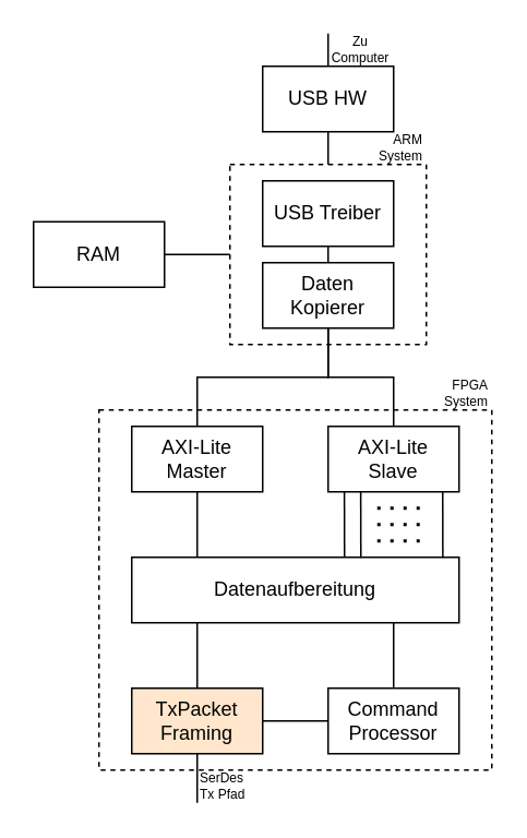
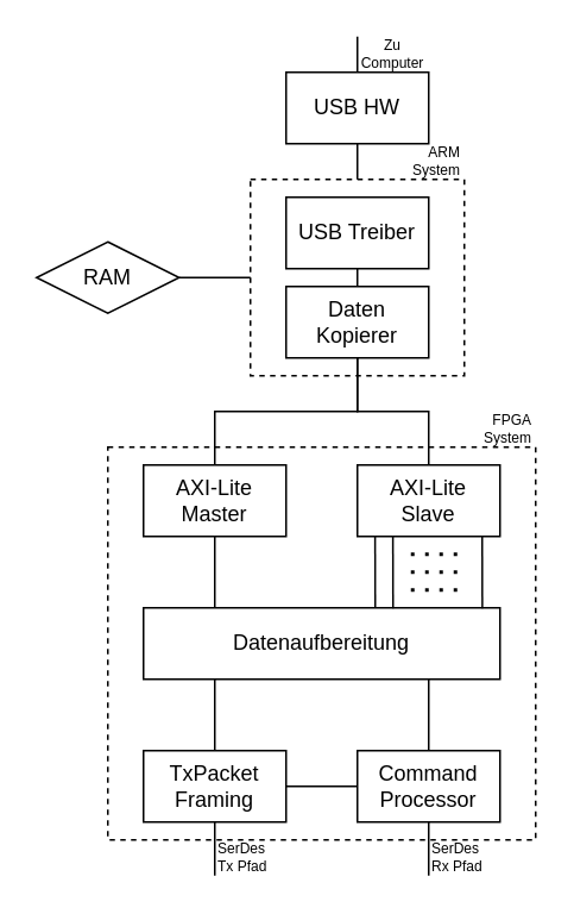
- <mxCell id="12" value="RAM" style="rounded=0;whiteSpace=wrap;html=1;" parent="1" vertex="1"><mxGeometry x="20" y="135" width="80" height="40" as="geometry" /></mxCell>
+ <mxCell id="12" value="RAM" style="rhombus;whiteSpace=wrap;html=1;" parent="1" vertex="1"><mxGeometry x="20" y="135" width="80" height="40" as="geometry" /></mxCell>
- <mxCell id="27" value="TxPacket&lt;br&gt;Framing" style="rounded=0;whiteSpace=wrap;html=1;fillColor=#ffe6cc;" parent="1" vertex="1"><mxGeometry x="80" y="420" width="80" height="40" as="geometry" /></mxCell>
+ <mxCell id="27" value="TxPacket&lt;br&gt;Framing" style="rounded=0;whiteSpace=wrap;html=1;" parent="1" vertex="1"><mxGeometry x="80" y="420" width="80" height="40" as="geometry" /></mxCell>
+ <mxCell id="29" style="edgeStyle=orthogonalEdgeStyle;rounded=0;orthogonalLoop=1;jettySize=auto;html=1;exitX=0.5;exitY=1;exitDx=0;exitDy=0;endArrow=none;endFill=0;entryX=0;entryY=1;entryDx=0;entryDy=0;" parent="1" source="30" target="31" edge="1"><mxGeometry relative="1" as="geometry"><mxPoint x="240.023" y="480" as="targetPoint" /><Array as="points"><mxPoint x="240" y="490" /><mxPoint x="240" y="490" /></Array></mxGeometry></mxCell>
+ <mxCell id="31" value="&lt;font style=&quot;font-size: 8px&quot;&gt;SerDes&lt;br style=&quot;font-size: 8px&quot;&gt;Rx Pfad&lt;/font&gt;" style="text;html=1;strokeColor=none;fillColor=none;align=left;verticalAlign=middle;whiteSpace=wrap;rounded=0;perimeterSpacing=0;spacing=2;strokeWidth=1;fontSize=8;" parent="1" vertex="1"><mxGeometry x="240" y="470" width="40" height="20" as="geometry" /></mxCell>
